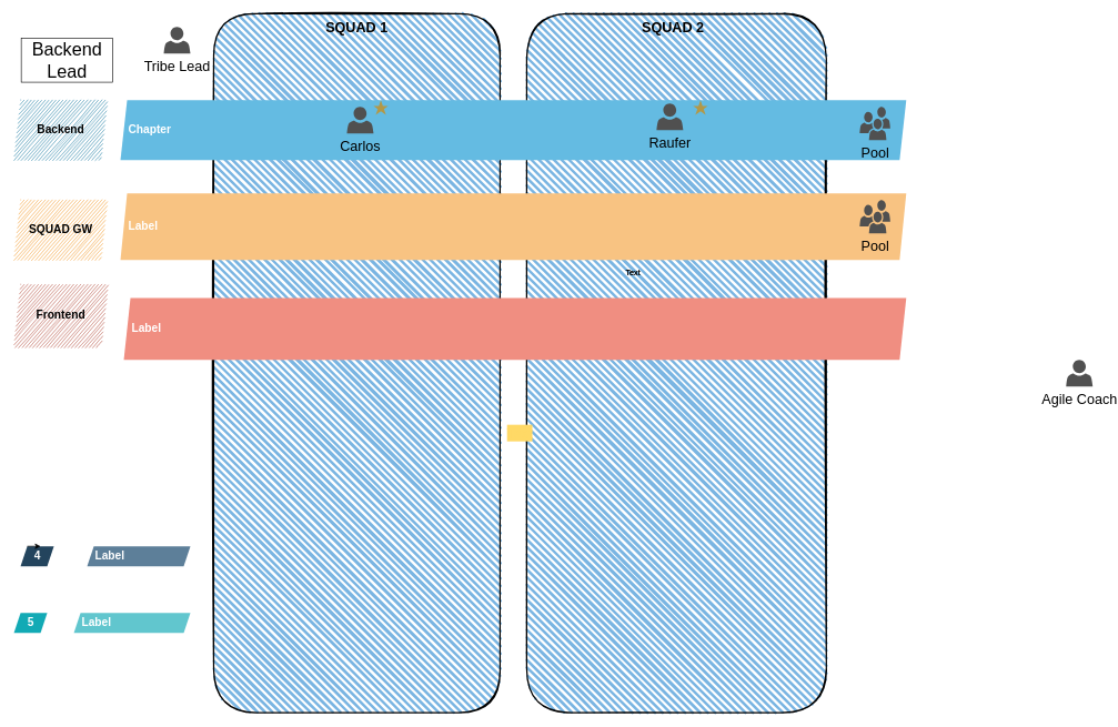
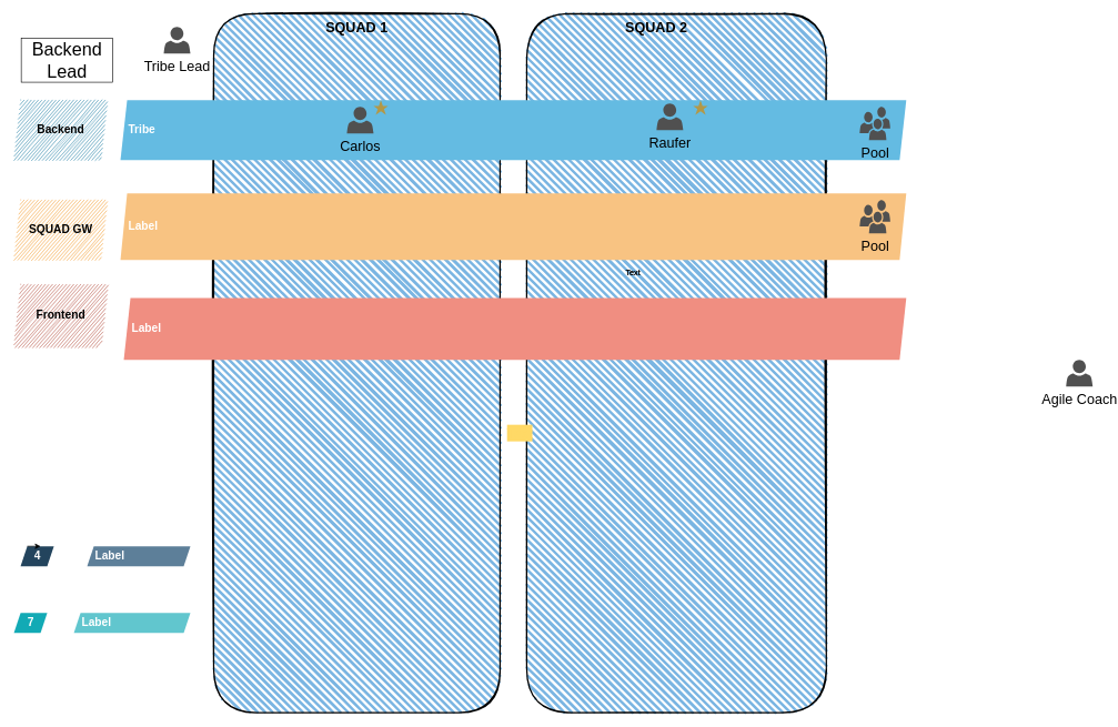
- <mxCell id="7" value="SQUAD 2" style="text;html=1;strokeColor=none;fillColor=none;align=center;verticalAlign=middle;whiteSpace=wrap;rounded=0;fontStyle=1;fontSize=21;" vertex="1" parent="1"><mxGeometry x="930" y="30" width="160" height="20" as="geometry" /></mxCell>
+ <mxCell id="7" value="SQUAD 2" style="text;html=1;strokeColor=none;fillColor=none;align=center;verticalAlign=middle;whiteSpace=wrap;rounded=0;fontStyle=1;fontSize=21;" vertex="1" parent="1"><mxGeometry x="905" y="30" width="160" height="20" as="geometry" /></mxCell>
- <mxCell id="11" value="Chapter" style="shape=mxgraph.infographic.parallelogram;dx=5;;html=1;fillColor=#64BBE2;strokeColor=none;shadow=0;fontSize=17;fontColor=#FFFFFF;align=left;spacingLeft=10;fontStyle=1;" vertex="1" parent="1"><mxGeometry x="180" y="150" width="1180" height="90" as="geometry" /></mxCell>
+ <mxCell id="11" value="Tribe" style="shape=mxgraph.infographic.parallelogram;dx=5;;html=1;fillColor=#64BBE2;strokeColor=none;shadow=0;fontSize=17;fontColor=#FFFFFF;align=left;spacingLeft=10;fontStyle=1;" vertex="1" parent="1"><mxGeometry x="180" y="150" width="1180" height="90" as="geometry" /></mxCell>
- <mxCell id="18" value="5" style="shape=mxgraph.infographic.parallelogram;dx=5;html=1;fillColor=#12AAB5;strokeColor=none;shadow=0;fontSize=17;fontColor=#FFFFFF;align=center;fontStyle=1;" vertex="1" parent="1"><mxGeometry x="20" y="920" width="50" height="30" as="geometry" /></mxCell>
+ <mxCell id="18" value="7" style="shape=mxgraph.infographic.parallelogram;dx=5;html=1;fillColor=#12AAB5;strokeColor=none;shadow=0;fontSize=17;fontColor=#FFFFFF;align=center;fontStyle=1;" vertex="1" parent="1"><mxGeometry x="20" y="920" width="50" height="30" as="geometry" /></mxCell>
